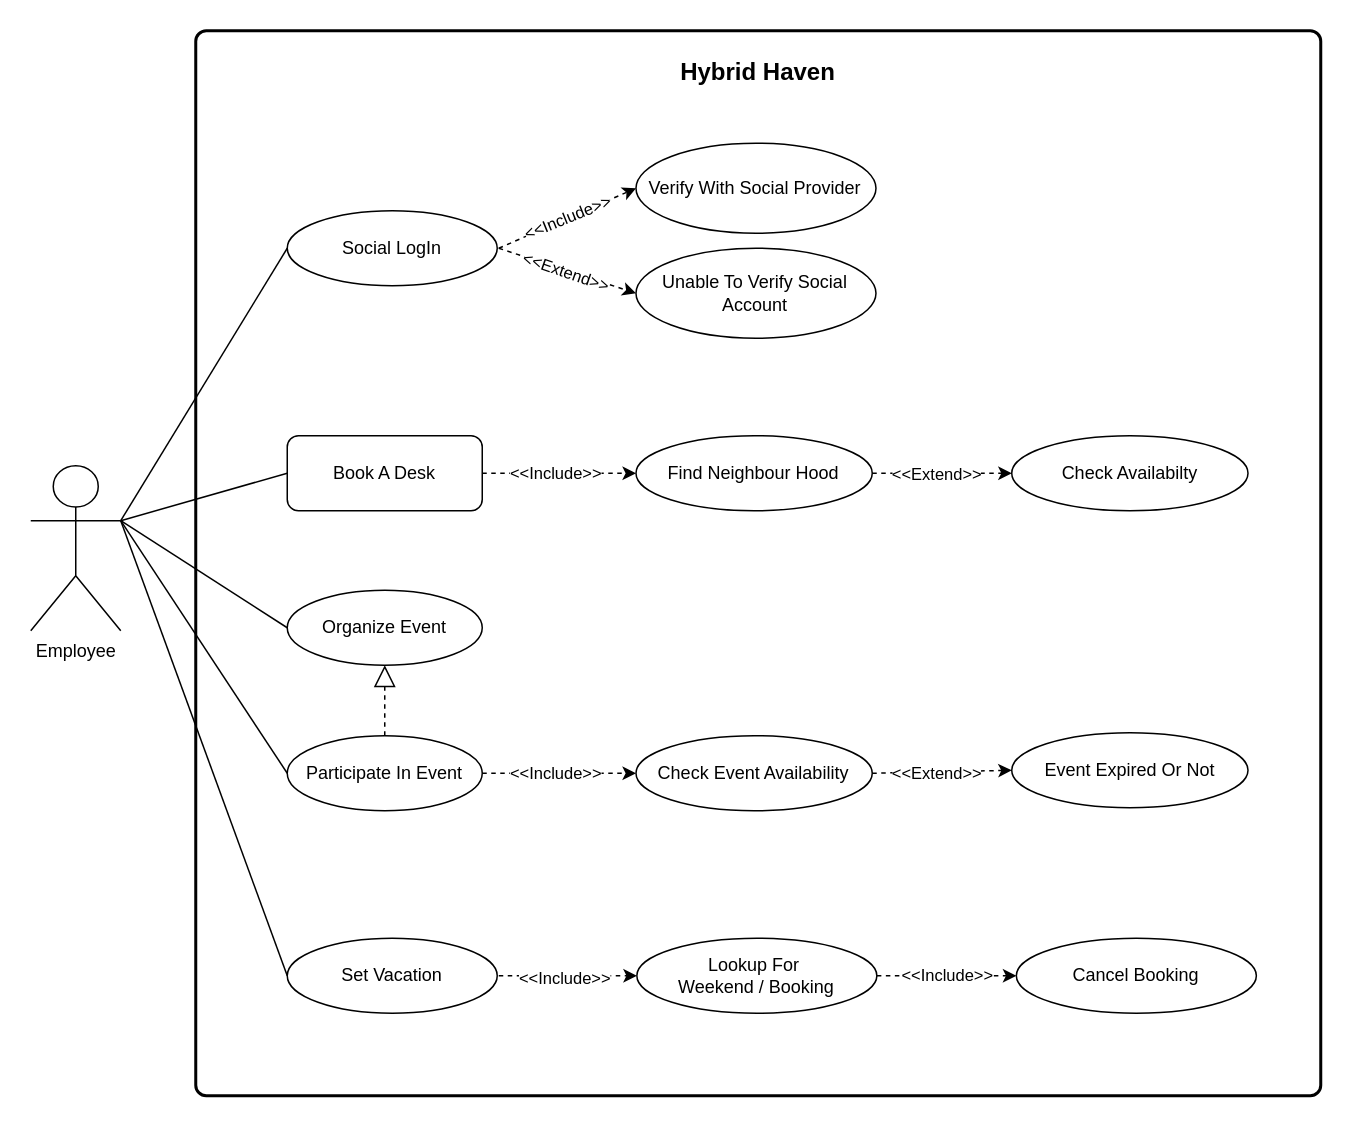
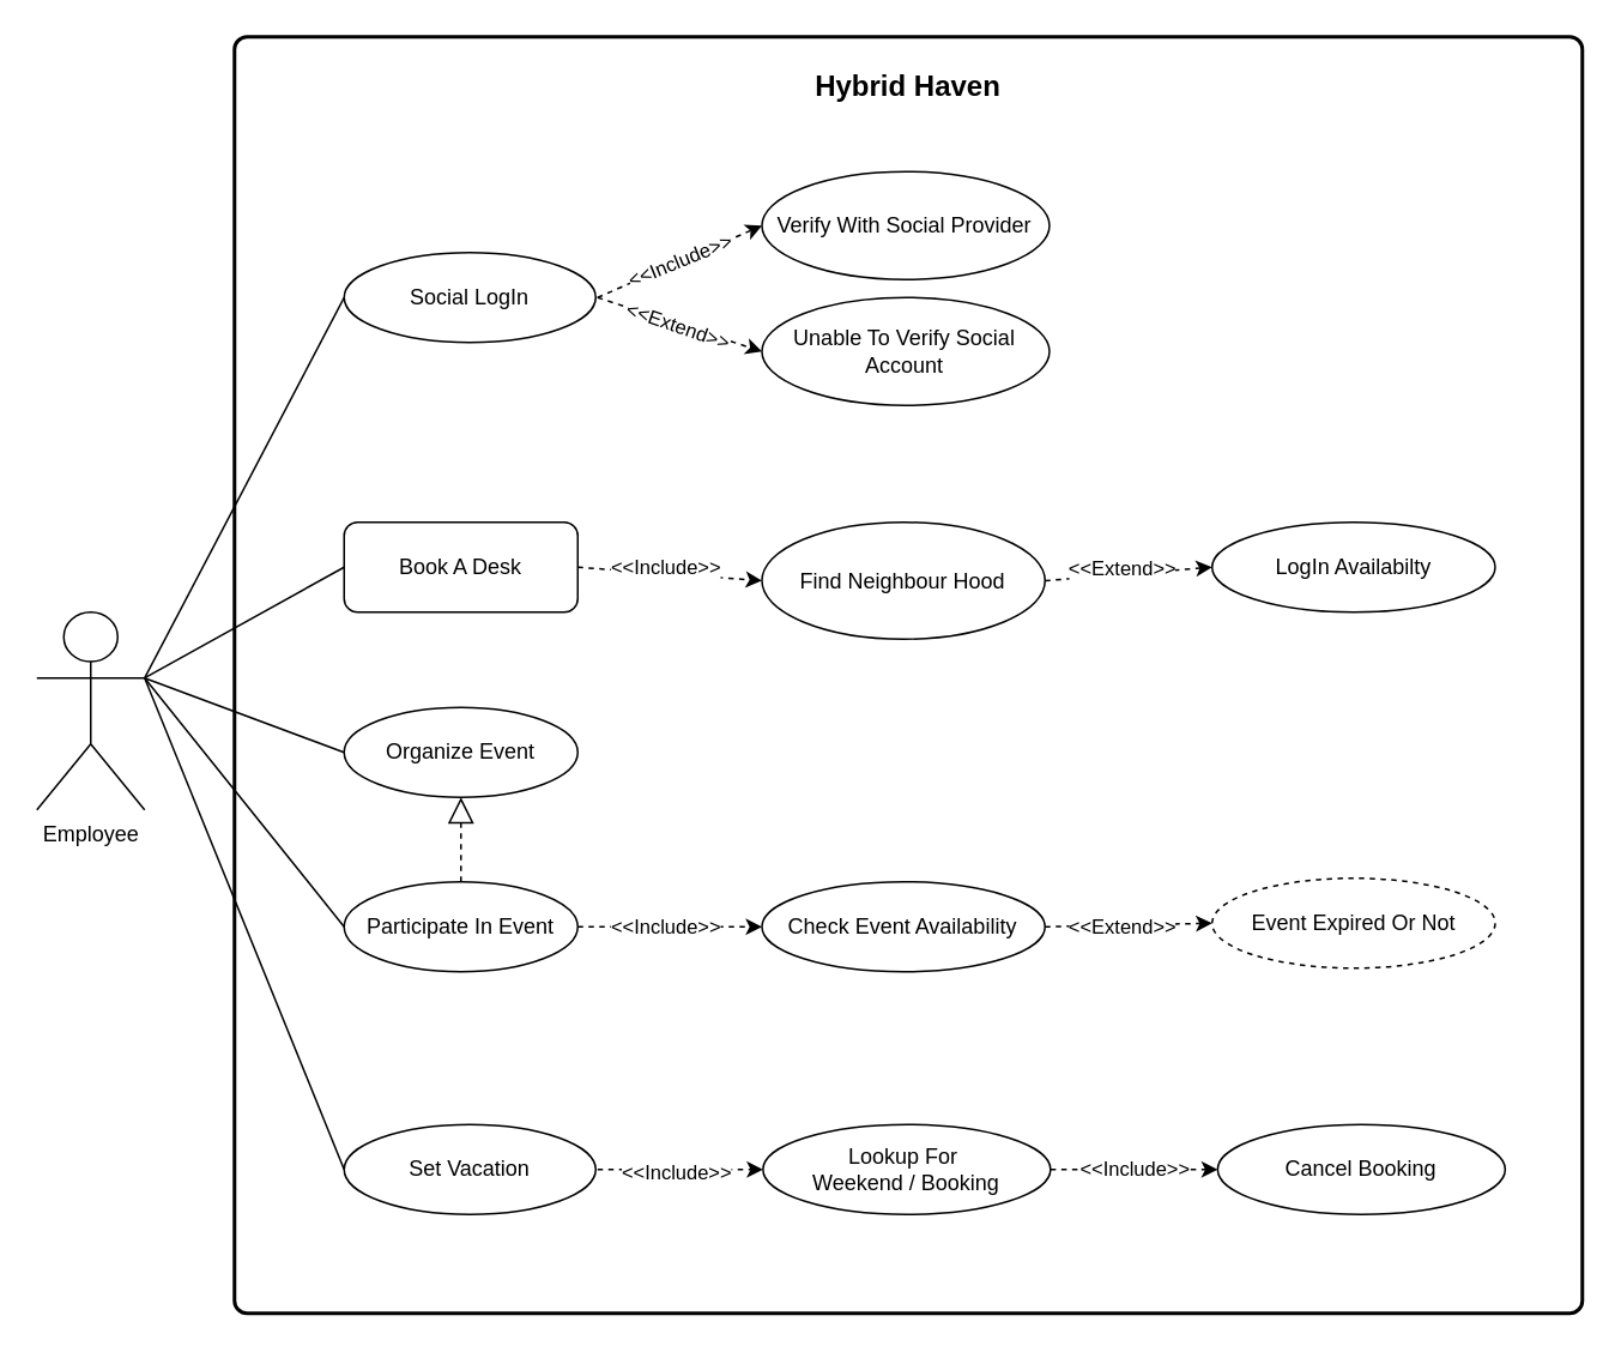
- <mxCell id="15" value="Find Neighbour Hood" style="ellipse;whiteSpace=wrap;html=1;movable=1;resizable=1;rotatable=1;deletable=1;editable=1;locked=0;connectable=1;" parent="1" vertex="1"><mxGeometry x="423.49" y="290" width="157.51" height="50" as="geometry" /></mxCell>
+ <mxCell id="15" value="Find Neighbour Hood" style="ellipse;whiteSpace=wrap;html=1;movable=1;resizable=1;rotatable=1;deletable=1;editable=1;locked=0;connectable=1;" parent="1" vertex="1"><mxGeometry x="423.49" y="290" width="157.51" height="65" as="geometry" /></mxCell>
- <mxCell id="18" value="Check Availabilty" style="ellipse;whiteSpace=wrap;html=1;movable=1;resizable=1;rotatable=1;deletable=1;editable=1;locked=0;connectable=1;" parent="1" vertex="1"><mxGeometry x="674" y="290" width="157.51" height="50" as="geometry" /></mxCell>
+ <mxCell id="18" value="LogIn Availabilty" style="ellipse;whiteSpace=wrap;html=1;movable=1;resizable=1;rotatable=1;deletable=1;editable=1;locked=0;connectable=1;" parent="1" vertex="1"><mxGeometry x="674" y="290" width="157.51" height="50" as="geometry" /></mxCell>
- <mxCell id="3" value="Employee" style="shape=umlActor;verticalLabelPosition=bottom;verticalAlign=top;html=1;outlineConnect=0;movable=1;resizable=1;rotatable=1;deletable=1;editable=1;locked=0;connectable=1;" parent="1" vertex="1"><mxGeometry x="20" y="310" width="60" height="110" as="geometry" /></mxCell>
+ <mxCell id="3" value="Employee" style="shape=umlActor;verticalLabelPosition=bottom;verticalAlign=top;html=1;outlineConnect=0;movable=1;resizable=1;rotatable=1;deletable=1;editable=1;locked=0;connectable=1;" parent="1" vertex="1"><mxGeometry x="20" y="340" width="60" height="110" as="geometry" /></mxCell>
- <mxCell id="25" value="Event Expired Or Not" style="ellipse;whiteSpace=wrap;html=1;movable=1;resizable=1;rotatable=1;deletable=1;editable=1;locked=0;connectable=1;" parent="1" vertex="1"><mxGeometry x="674" y="488" width="157.51" height="50" as="geometry" /></mxCell>
+ <mxCell id="25" value="Event Expired Or Not" style="ellipse;whiteSpace=wrap;html=1;movable=1;resizable=1;rotatable=1;deletable=1;editable=1;locked=0;connectable=1;dashed=1;" parent="1" vertex="1"><mxGeometry x="674" y="488" width="157.51" height="50" as="geometry" /></mxCell>
